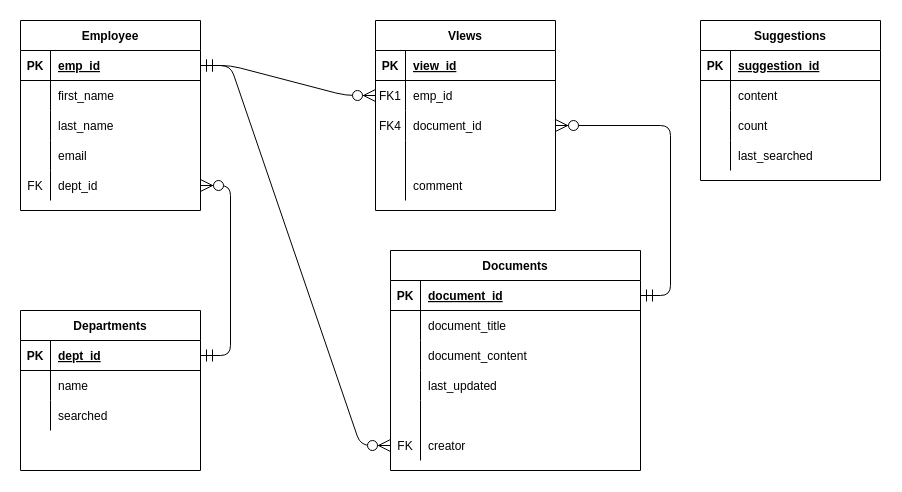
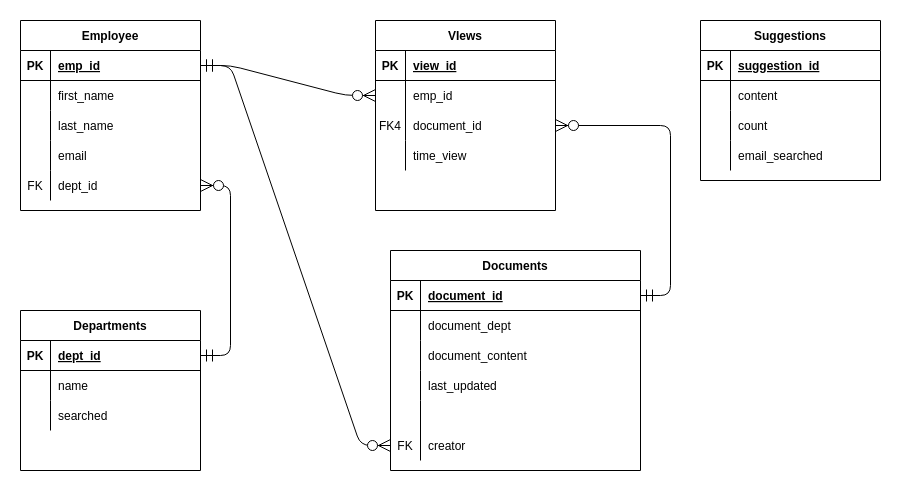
- <mxCell id="68" value="FK1" style="shape=partialRectangle;connectable=0;fillColor=none;top=0;left=0;bottom=0;right=0;editable=1;overflow=hidden;" vertex="1" parent="67"><mxGeometry width="30" height="30" as="geometry" /></mxCell>
+ <mxCell id="75" value="time_view" style="shape=partialRectangle;connectable=0;fillColor=none;top=0;left=0;bottom=0;right=0;align=left;spacingLeft=6;overflow=hidden;" vertex="1" parent="73"><mxGeometry x="30" width="150" height="30" as="geometry" /></mxCell>
- <mxCell id="62" value="last_searched" style="shape=partialRectangle;connectable=0;fillColor=none;top=0;left=0;bottom=0;right=0;align=left;spacingLeft=6;overflow=hidden;" vertex="1" parent="60"><mxGeometry x="30" width="150" height="30" as="geometry" /></mxCell>
+ <mxCell id="62" value="email_searched" style="shape=partialRectangle;connectable=0;fillColor=none;top=0;left=0;bottom=0;right=0;align=left;spacingLeft=6;overflow=hidden;" vertex="1" parent="60"><mxGeometry x="30" width="150" height="30" as="geometry" /></mxCell>
- <mxCell id="78" value="comment" style="shape=partialRectangle;connectable=0;fillColor=none;top=0;left=0;bottom=0;right=0;align=left;spacingLeft=6;overflow=hidden;" vertex="1" parent="76"><mxGeometry x="30" width="150" height="30" as="geometry" /></mxCell>
- <mxCell id="8" value="document_title" style="shape=partialRectangle;overflow=hidden;connectable=0;fillColor=none;top=0;left=0;bottom=0;right=0;align=left;spacingLeft=6;" vertex="1" parent="6"><mxGeometry x="30" width="220" height="30" as="geometry" /></mxCell>
+ <mxCell id="8" value="document_dept" style="shape=partialRectangle;overflow=hidden;connectable=0;fillColor=none;top=0;left=0;bottom=0;right=0;align=left;spacingLeft=6;" vertex="1" parent="6"><mxGeometry x="30" width="220" height="30" as="geometry" /></mxCell>
